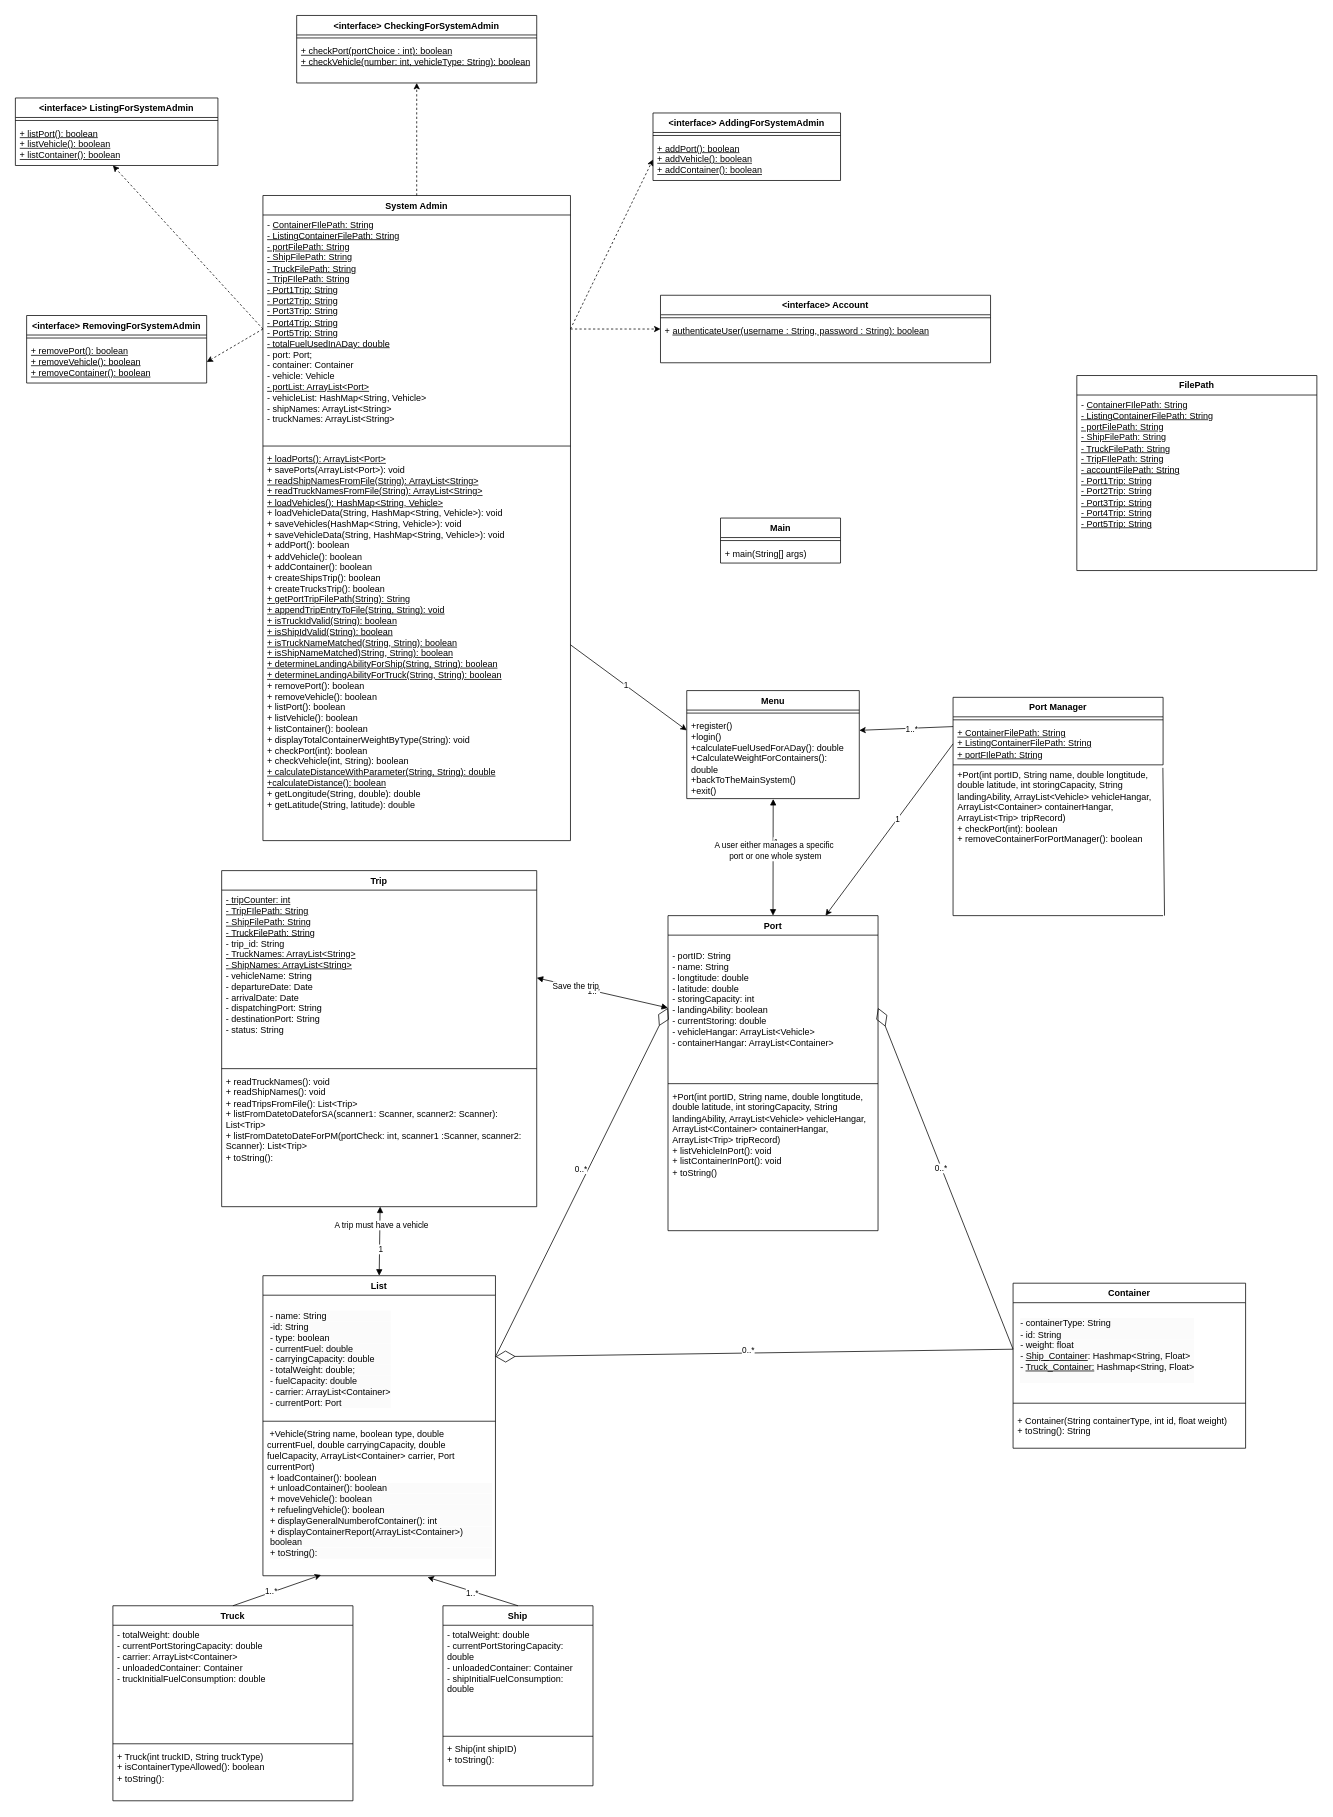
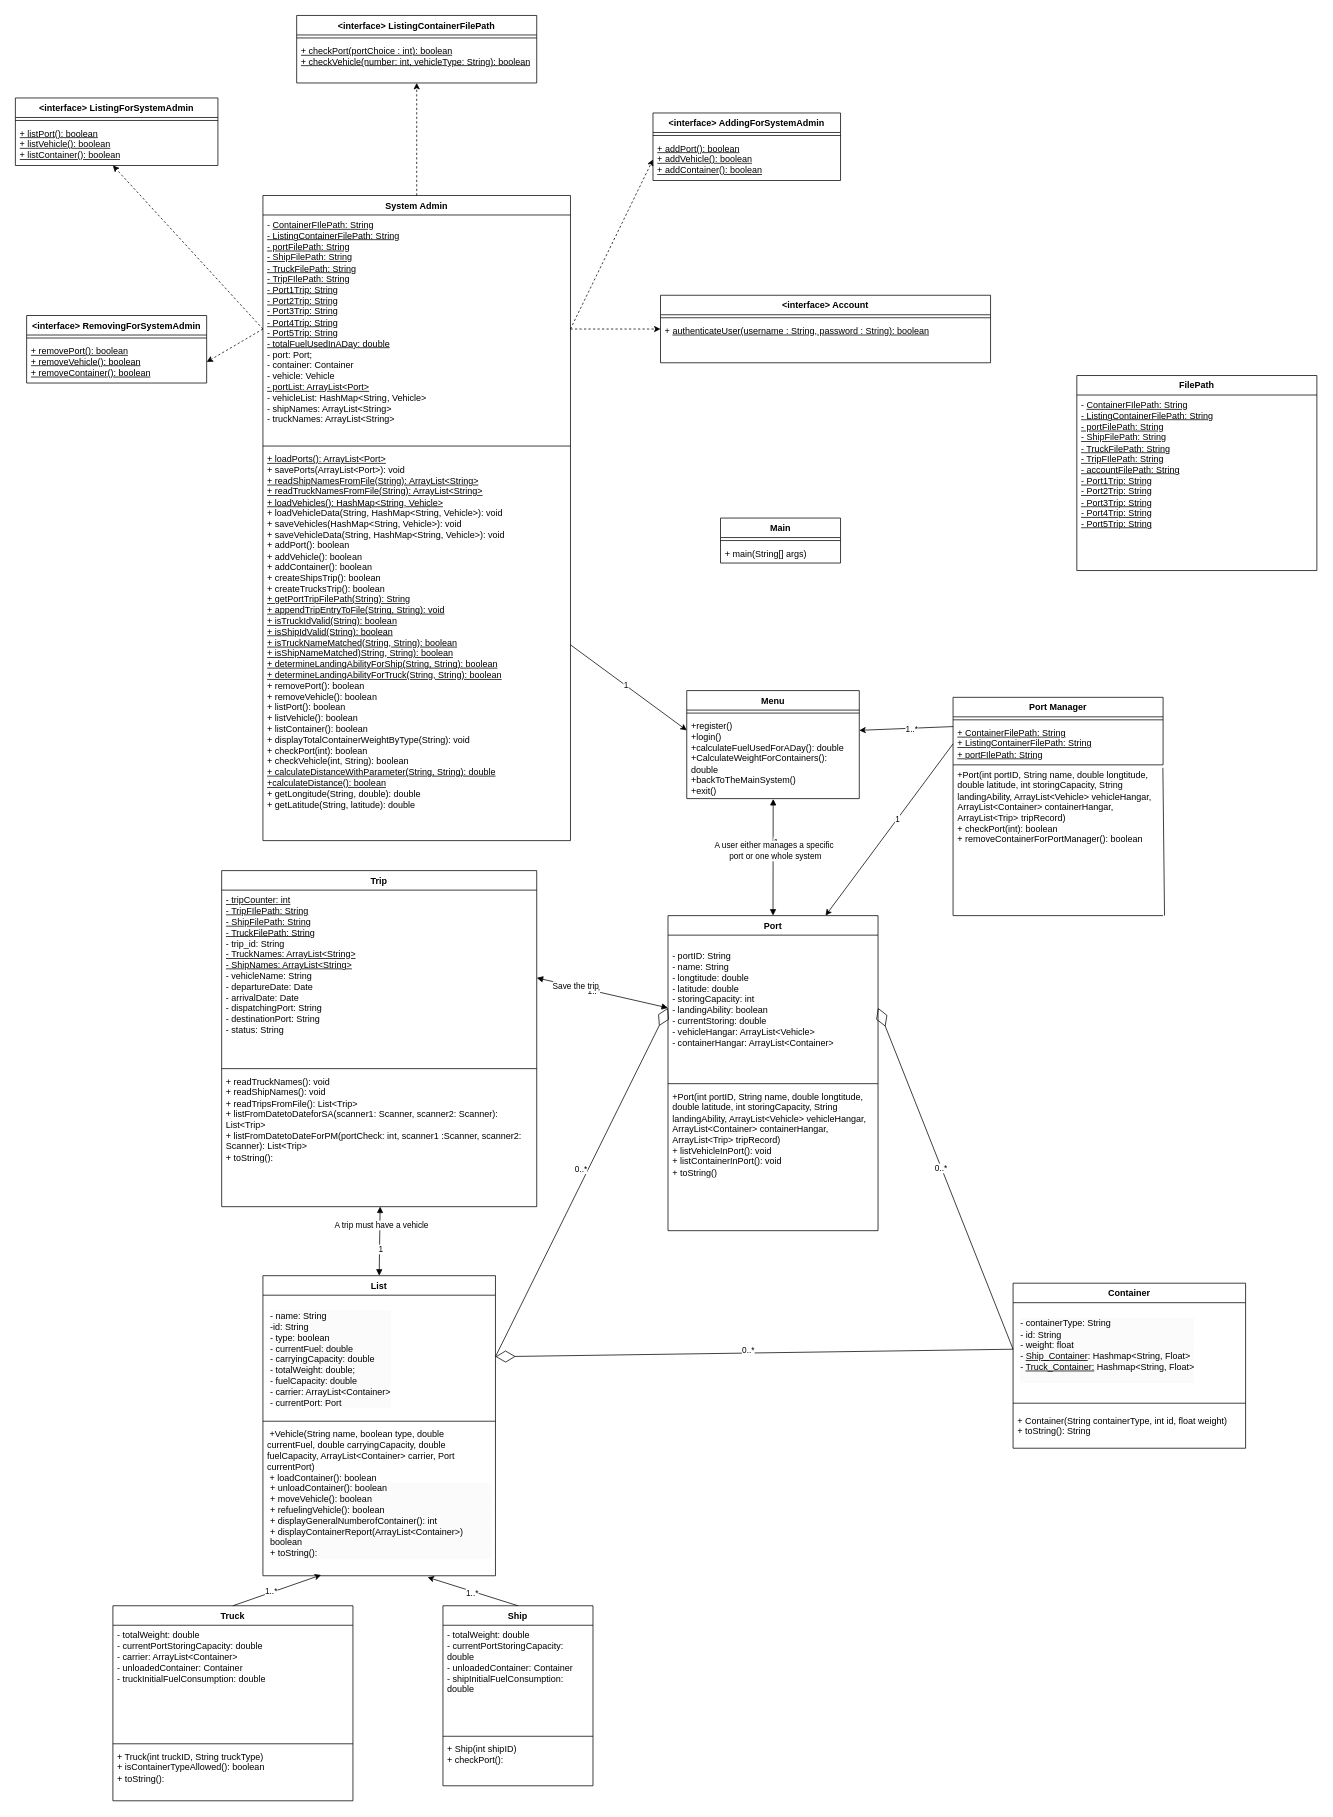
- <mxCell id="77" value="&amp;lt;interface&amp;gt; CheckingForSystemAdmin" style="swimlane;fontStyle=1;align=center;verticalAlign=top;childLayout=stackLayout;horizontal=1;startSize=26;horizontalStack=0;resizeParent=1;resizeParentMax=0;resizeLast=0;collapsible=1;marginBottom=0;whiteSpace=wrap;html=1;" parent="1" vertex="1"><mxGeometry x="395" y="20" width="320" height="90" as="geometry" /></mxCell>
+ <mxCell id="77" value="&amp;lt;interface&amp;gt; ListingContainerFilePath" style="swimlane;fontStyle=1;align=center;verticalAlign=top;childLayout=stackLayout;horizontal=1;startSize=26;horizontalStack=0;resizeParent=1;resizeParentMax=0;resizeLast=0;collapsible=1;marginBottom=0;whiteSpace=wrap;html=1;" parent="1" vertex="1"><mxGeometry x="395" y="20" width="320" height="90" as="geometry" /></mxCell>
- <mxCell id="16" value="+ Ship(int shipID)&lt;br&gt;+ toString():" style="text;strokeColor=none;fillColor=none;align=left;verticalAlign=top;spacingLeft=4;spacingRight=4;overflow=hidden;rotatable=0;points=[[0,0.5],[1,0.5]];portConstraint=eastwest;whiteSpace=wrap;html=1;" parent="13" vertex="1"><mxGeometry y="178" width="200" height="62" as="geometry" /></mxCell>
+ <mxCell id="16" value="+ Ship(int shipID)&lt;br&gt;+ checkPort():" style="text;strokeColor=none;fillColor=none;align=left;verticalAlign=top;spacingLeft=4;spacingRight=4;overflow=hidden;rotatable=0;points=[[0,0.5],[1,0.5]];portConstraint=eastwest;whiteSpace=wrap;html=1;" parent="13" vertex="1"><mxGeometry y="178" width="200" height="62" as="geometry" /></mxCell>
